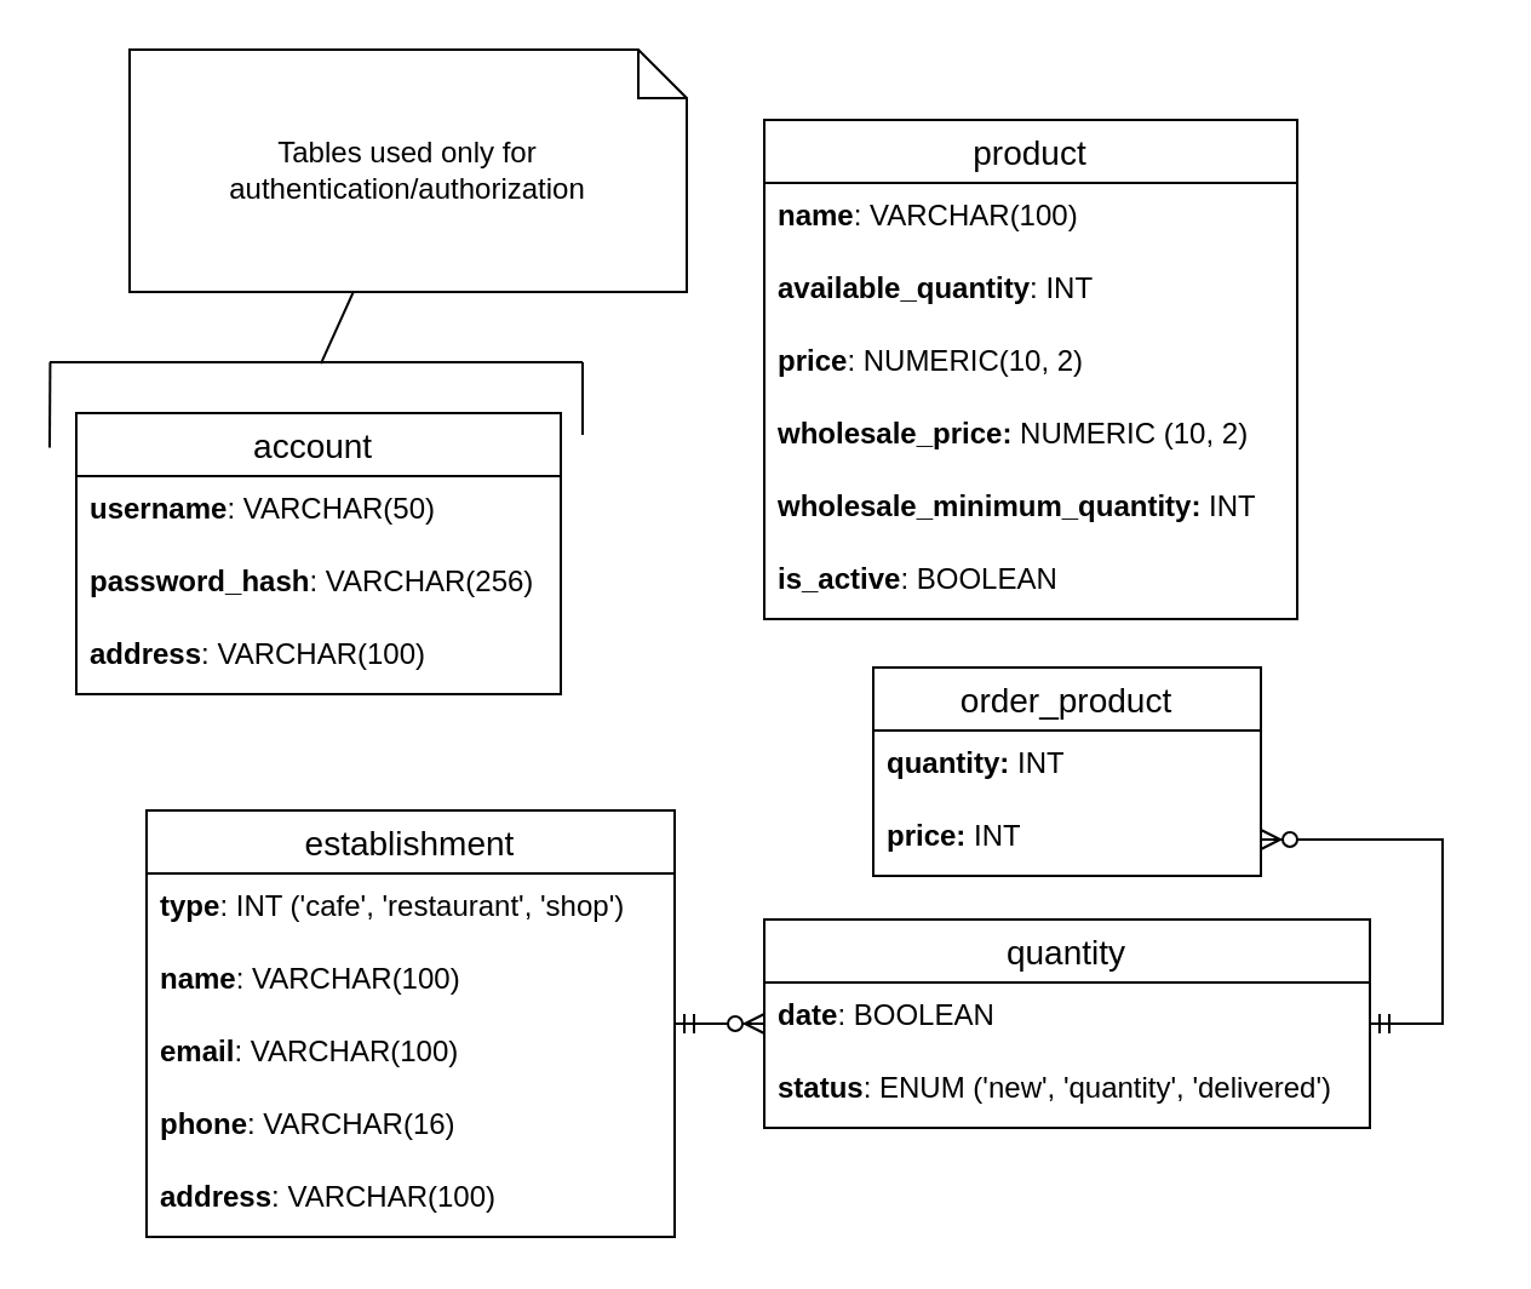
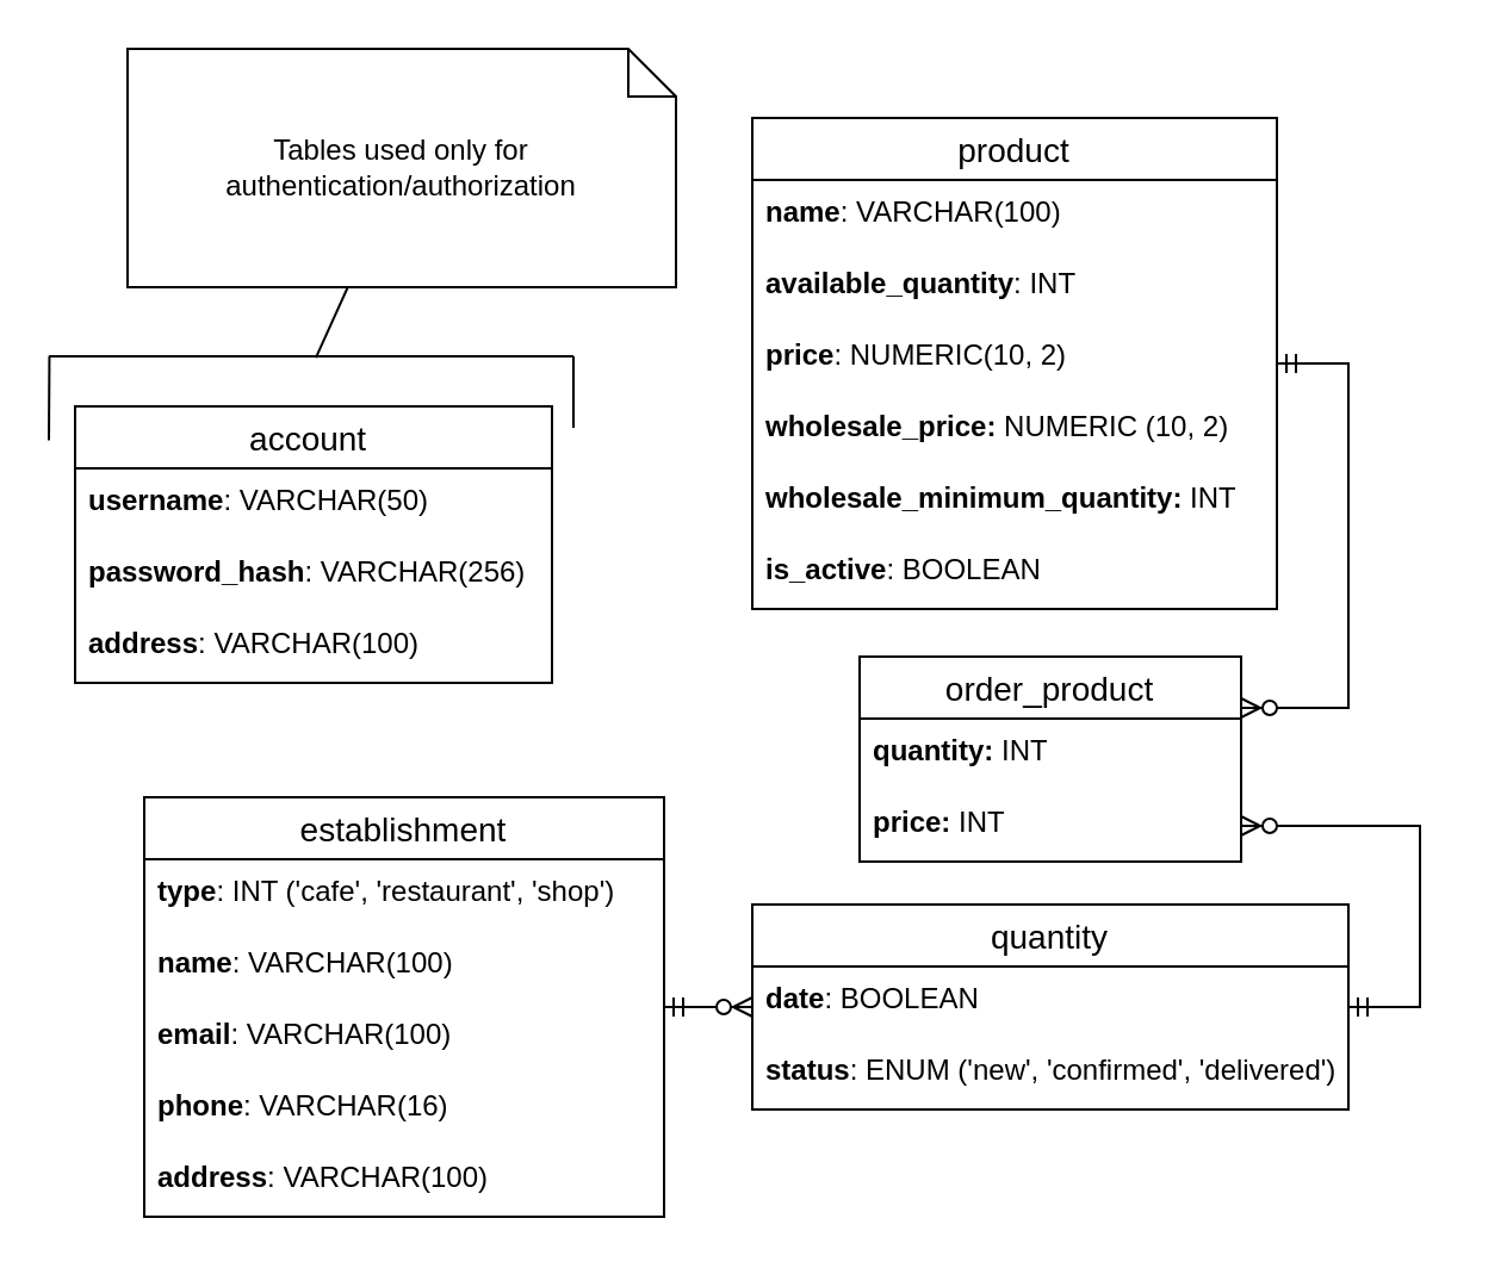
+ <mxCell id="21" value="" style="edgeStyle=entityRelationEdgeStyle;fontSize=12;html=1;endArrow=ERzeroToMany;startArrow=ERmandOne;rounded=0;entryX=1;entryY=0.25;entryDx=0;entryDy=0;" parent="1" source="8" target="18" edge="1"><mxGeometry width="100" height="100" relative="1" as="geometry"><mxPoint x="330" y="389" as="sourcePoint" /><mxPoint x="430" y="289" as="targetPoint" /><Array as="points"><mxPoint x="610" y="259" /><mxPoint x="610" y="239" /><mxPoint x="590" y="239" /></Array></mxGeometry></mxCell>
- <mxCell id="17" value="status&lt;span style=&quot;font-weight: normal;&quot;&gt;: ENUM ('new', 'quantity', 'delivered')&lt;/span&gt;" style="text;strokeColor=none;fillColor=none;spacingLeft=4;spacingRight=4;overflow=hidden;rotatable=0;points=[[0,0.5],[1,0.5]];portConstraint=eastwest;fontSize=12;whiteSpace=wrap;html=1;fontStyle=1" parent="15" vertex="1"><mxGeometry y="56" width="250" height="30" as="geometry" /></mxCell>
+ <mxCell id="17" value="status&lt;span style=&quot;font-weight: normal;&quot;&gt;: ENUM ('new', 'confirmed', 'delivered')&lt;/span&gt;" style="text;strokeColor=none;fillColor=none;spacingLeft=4;spacingRight=4;overflow=hidden;rotatable=0;points=[[0,0.5],[1,0.5]];portConstraint=eastwest;fontSize=12;whiteSpace=wrap;html=1;fontStyle=1" parent="15" vertex="1"><mxGeometry y="56" width="250" height="30" as="geometry" /></mxCell>
